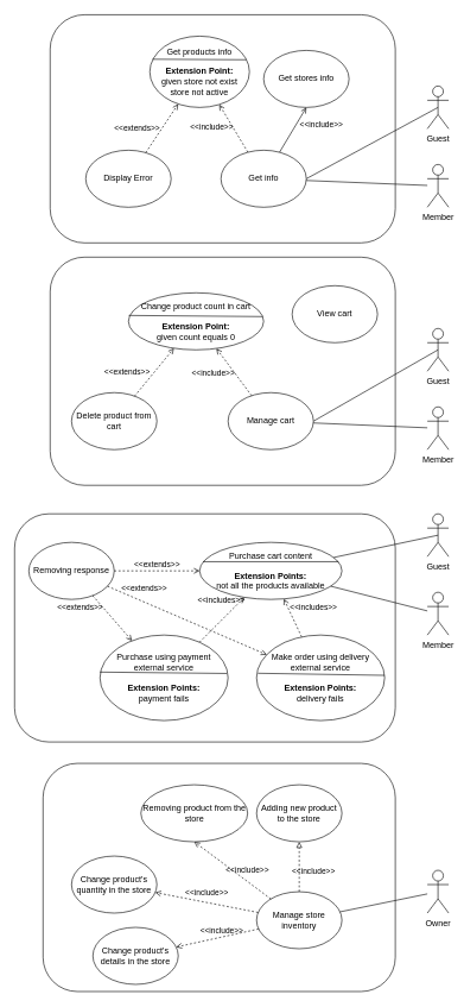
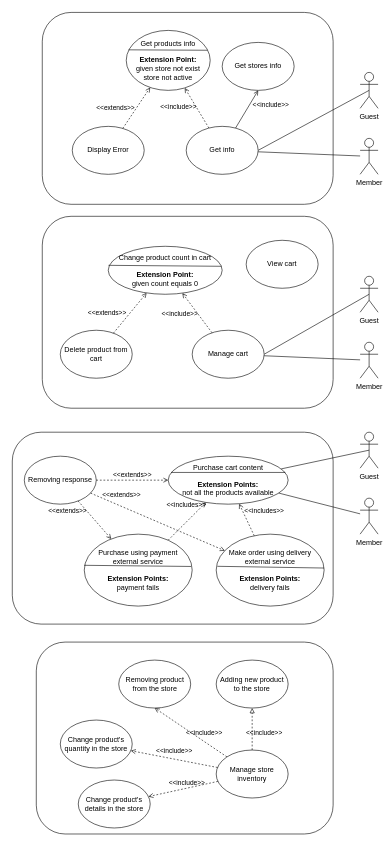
- <mxCell id="45" value="Removing product from the store" style="ellipse;whiteSpace=wrap;html=1;" vertex="1" parent="1"><mxGeometry x="197.5" y="1100" width="150" height="80" as="geometry" /></mxCell>
+ <mxCell id="45" value="Removing product from the store" style="ellipse;whiteSpace=wrap;html=1;" vertex="1" parent="1"><mxGeometry x="197.5" y="1100" width="120" height="80" as="geometry" /></mxCell>
- <mxCell id="42" value="Owner" style="shape=umlActor;verticalLabelPosition=bottom;verticalAlign=top;html=1;outlineConnect=0;" vertex="1" parent="1"><mxGeometry x="600" y="1220" width="30" height="60" as="geometry" /></mxCell>
- <mxCell id="43" style="rounded=0;orthogonalLoop=1;jettySize=auto;html=1;endArrow=none;endFill=0;" edge="1" parent="1" source="42" target="37"><mxGeometry relative="1" as="geometry"><mxPoint x="625" y="1250" as="sourcePoint" /><mxPoint x="440" y="1310" as="targetPoint" /></mxGeometry></mxCell>
